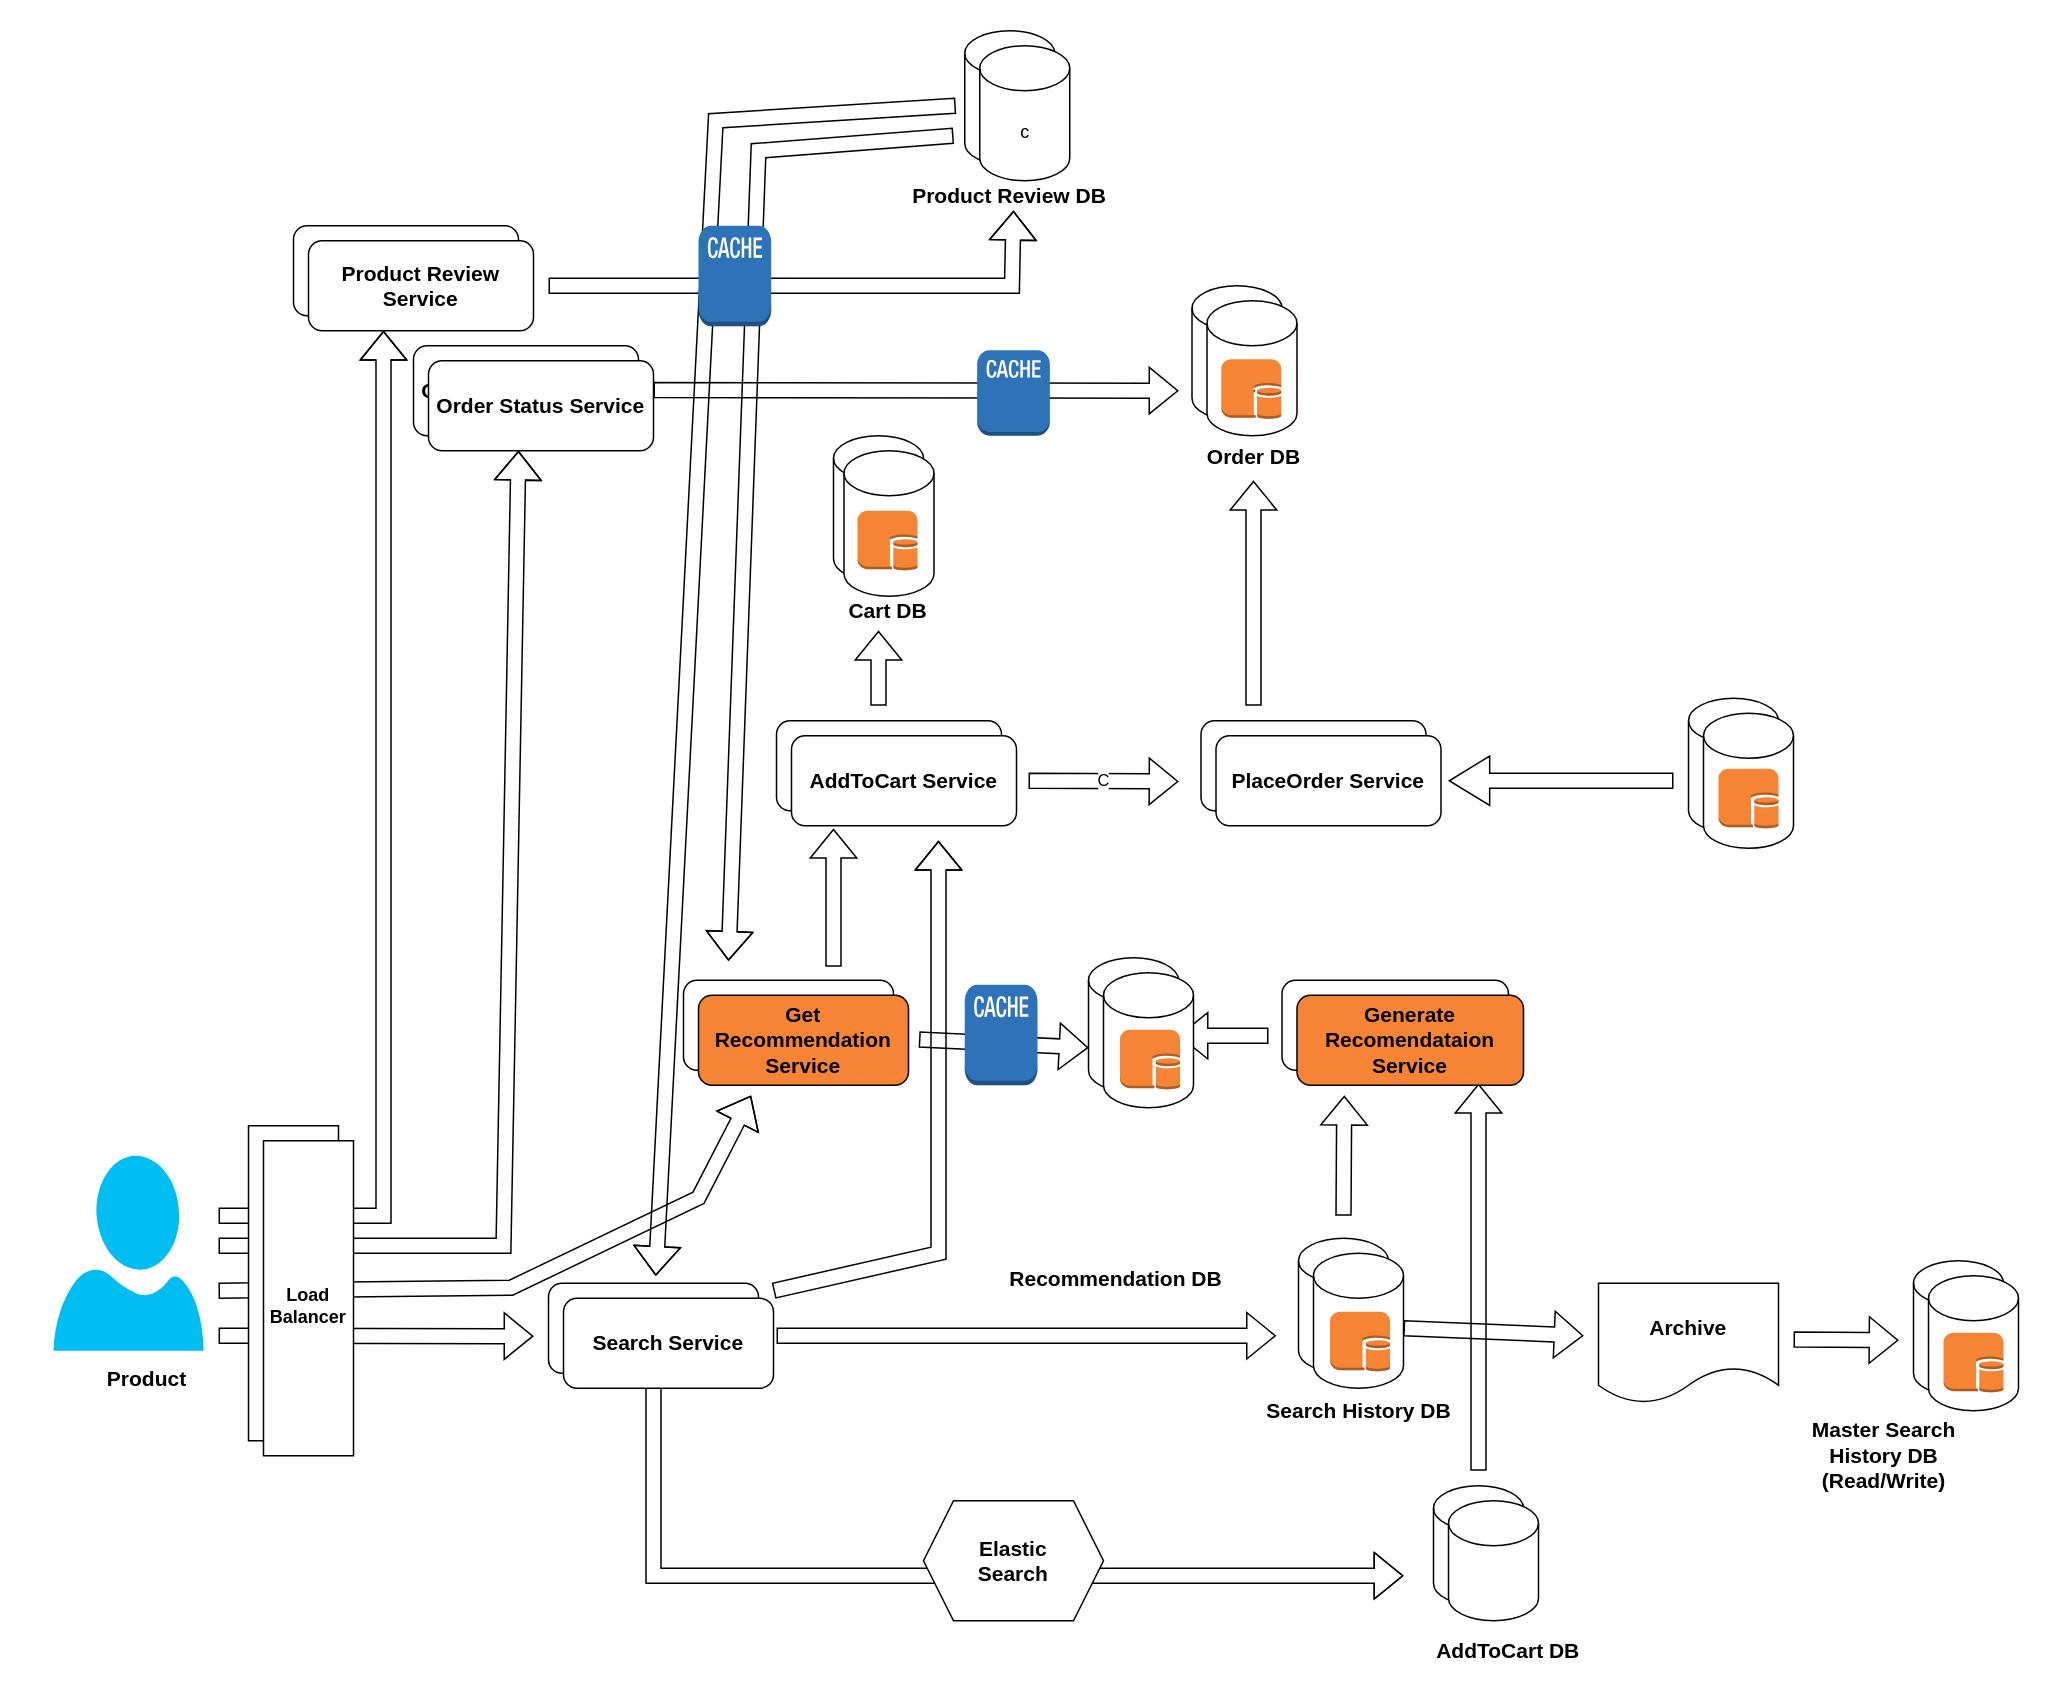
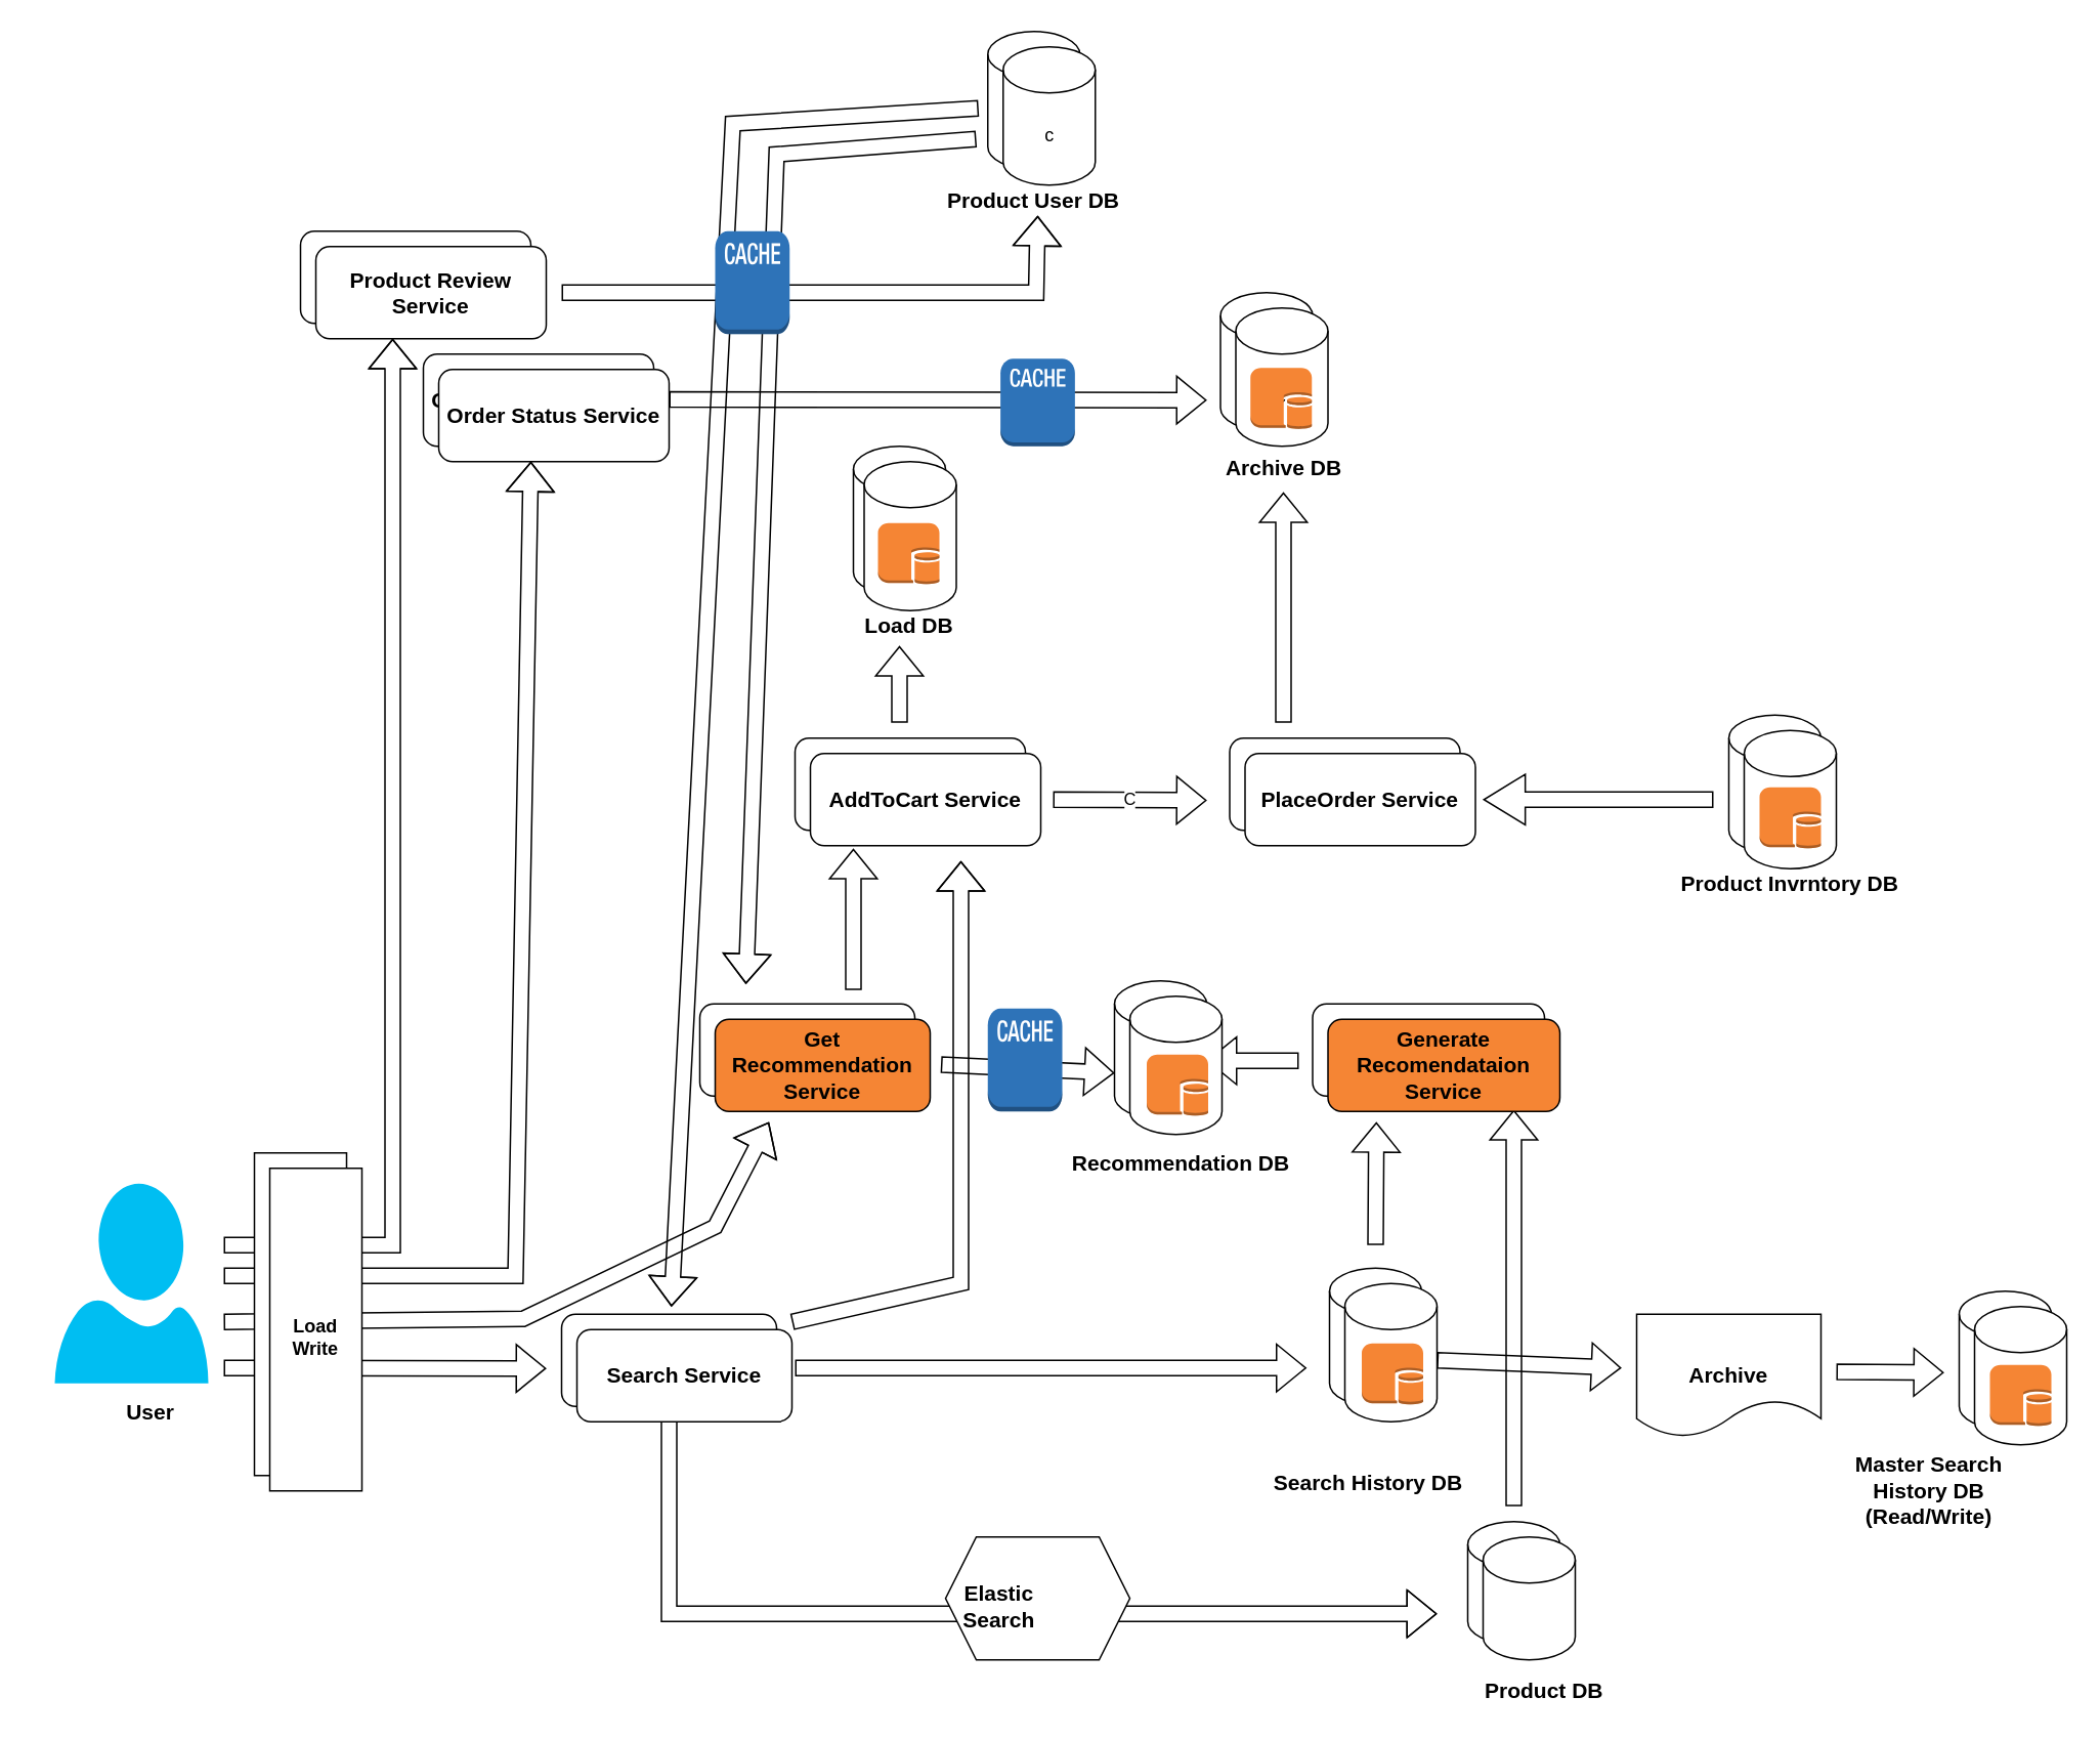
- <mxCell id="37" value="&lt;b&gt;&lt;font style=&quot;font-size: 14px;&quot;&gt;Product Review&lt;/font&gt;&lt;/b&gt;&lt;span style=&quot;font-size: 14px;&quot;&gt;&lt;b&gt;&amp;nbsp;DB&lt;/b&gt;&lt;/span&gt;" style="text;html=1;align=center;verticalAlign=middle;whiteSpace=wrap;rounded=0;" vertex="1" parent="1"><mxGeometry x="595" y="120" width="155" height="20" as="geometry" /></mxCell>
+ <mxCell id="37" value="&lt;b&gt;&lt;font style=&quot;font-size: 14px;&quot;&gt;Product User&lt;/font&gt;&lt;/b&gt;&lt;span style=&quot;font-size: 14px;&quot;&gt;&lt;b&gt;&amp;nbsp;DB&lt;/b&gt;&lt;/span&gt;" style="text;html=1;align=center;verticalAlign=middle;whiteSpace=wrap;rounded=0;" vertex="1" parent="1"><mxGeometry x="595" y="120" width="155" height="20" as="geometry" /></mxCell>
- <mxCell id="28" value="&lt;span style=&quot;font-size: 14px;&quot;&gt;&lt;b&gt;Order DB&lt;/b&gt;&lt;/span&gt;" style="text;html=1;align=center;verticalAlign=middle;whiteSpace=wrap;rounded=0;" vertex="1" parent="1"><mxGeometry x="758" y="290" width="155" height="28" as="geometry" /></mxCell>
+ <mxCell id="28" value="&lt;span style=&quot;font-size: 14px;&quot;&gt;&lt;b&gt;Archive DB&lt;/b&gt;&lt;/span&gt;" style="text;html=1;align=center;verticalAlign=middle;whiteSpace=wrap;rounded=0;" vertex="1" parent="1"><mxGeometry x="758" y="290" width="155" height="28" as="geometry" /></mxCell>
- <mxCell id="27" value="&lt;span style=&quot;font-size: 14px;&quot;&gt;&lt;b&gt;Cart DB&lt;/b&gt;&lt;/span&gt;" style="text;html=1;align=center;verticalAlign=middle;whiteSpace=wrap;rounded=0;" vertex="1" parent="1"><mxGeometry x="539.5" y="387" width="103" height="40" as="geometry" /></mxCell>
+ <mxCell id="27" value="&lt;span style=&quot;font-size: 14px;&quot;&gt;&lt;b&gt;Load DB&lt;/b&gt;&lt;/span&gt;" style="text;html=1;align=center;verticalAlign=middle;whiteSpace=wrap;rounded=0;" vertex="1" parent="1"><mxGeometry x="539.5" y="387" width="103" height="40" as="geometry" /></mxCell>
+ <mxCell id="58" value="&lt;b&gt;&lt;font style=&quot;font-size: 14px;&quot;&gt;Product Invrntory DB&lt;/font&gt;&lt;/b&gt;" style="text;html=1;align=center;verticalAlign=middle;whiteSpace=wrap;rounded=0;" vertex="1" parent="1"><mxGeometry x="1085" y="565" width="160" height="20" as="geometry" /></mxCell>
- <mxCell id="18" value="&lt;b&gt;&lt;font style=&quot;font-size: 14px;&quot;&gt;Recommendation DB&lt;/font&gt;&lt;/b&gt;" style="text;html=1;align=center;verticalAlign=middle;whiteSpace=wrap;rounded=0;" vertex="1" parent="1"><mxGeometry x="666" y="833" width="155" height="38" as="geometry" /></mxCell>
+ <mxCell id="18" value="&lt;b&gt;&lt;font style=&quot;font-size: 14px;&quot;&gt;Recommendation DB&lt;/font&gt;&lt;/b&gt;" style="text;html=1;align=center;verticalAlign=middle;whiteSpace=wrap;rounded=0;" vertex="1" parent="1"><mxGeometry x="691" y="738" width="155" height="38" as="geometry" /></mxCell>
- <mxCell id="49" value="&lt;b&gt;Load&lt;/b&gt;&lt;div&gt;&lt;b&gt;Balancer&lt;/b&gt;&lt;/div&gt;" style="text;html=1;align=center;verticalAlign=middle;whiteSpace=wrap;rounded=0;" vertex="1" parent="1"><mxGeometry x="175" y="855" width="60" height="30" as="geometry" /></mxCell>
+ <mxCell id="49" value="&lt;b&gt;Load&lt;/b&gt;&lt;div&gt;&lt;b&gt;Write&lt;/b&gt;&lt;/div&gt;" style="text;html=1;align=center;verticalAlign=middle;whiteSpace=wrap;rounded=0;" vertex="1" parent="1"><mxGeometry x="175" y="855" width="60" height="30" as="geometry" /></mxCell>
- <mxCell id="63" value="&lt;b&gt;&lt;font style=&quot;font-size: 14px;&quot;&gt;Archive&lt;/font&gt;&lt;/b&gt;" style="text;html=1;align=center;verticalAlign=middle;whiteSpace=wrap;rounded=0;" vertex="1" parent="1"><mxGeometry x="1095" y="870" width="60" height="30" as="geometry" /></mxCell>
+ <mxCell id="63" value="&lt;b&gt;&lt;font style=&quot;font-size: 14px;&quot;&gt;Archive&lt;/font&gt;&lt;/b&gt;" style="text;html=1;align=center;verticalAlign=middle;whiteSpace=wrap;rounded=0;" vertex="1" parent="1"><mxGeometry x="1095" y="880" width="60" height="30" as="geometry" /></mxCell>
- <mxCell id="50" value="&lt;b&gt;&lt;font style=&quot;font-size: 14px;&quot;&gt;Product&lt;/font&gt;&lt;/b&gt;" style="text;html=1;align=center;verticalAlign=middle;whiteSpace=wrap;rounded=0;" vertex="1" parent="1"><mxGeometry x="20" y="900" width="155" height="38" as="geometry" /></mxCell>
+ <mxCell id="50" value="&lt;b&gt;&lt;font style=&quot;font-size: 14px;&quot;&gt;User&lt;/font&gt;&lt;/b&gt;" style="text;html=1;align=center;verticalAlign=middle;whiteSpace=wrap;rounded=0;" vertex="1" parent="1"><mxGeometry x="20" y="900" width="155" height="38" as="geometry" /></mxCell>
- <mxCell id="10" value="&lt;b&gt;&lt;font style=&quot;font-size: 14px;&quot;&gt;Search History DB&lt;/font&gt;&lt;/b&gt;" style="text;html=1;align=center;verticalAlign=middle;whiteSpace=wrap;rounded=0;" vertex="1" parent="1"><mxGeometry x="837.5" y="930" width="135" height="20" as="geometry" /></mxCell>
+ <mxCell id="10" value="&lt;b&gt;&lt;font style=&quot;font-size: 14px;&quot;&gt;Search History DB&lt;/font&gt;&lt;/b&gt;" style="text;html=1;align=center;verticalAlign=middle;whiteSpace=wrap;rounded=0;" vertex="1" parent="1"><mxGeometry x="822.5" y="955" width="135" height="20" as="geometry" /></mxCell>
- <mxCell id="60" value="&lt;b&gt;&lt;font style=&quot;font-size: 14px;&quot;&gt;Elastic Search&lt;/font&gt;&lt;/b&gt;" style="text;html=1;align=center;verticalAlign=middle;whiteSpace=wrap;rounded=0;" vertex="1" parent="1"><mxGeometry x="645" y="1025" width="60" height="30" as="geometry" /></mxCell>
+ <mxCell id="60" value="&lt;b&gt;&lt;font style=&quot;font-size: 14px;&quot;&gt;Elastic Search&lt;/font&gt;&lt;/b&gt;" style="text;html=1;align=center;verticalAlign=middle;whiteSpace=wrap;rounded=0;" vertex="1" parent="1"><mxGeometry x="620" y="1030" width="60" height="30" as="geometry" /></mxCell>
- <mxCell id="4" value="&lt;b&gt;&lt;font style=&quot;font-size: 14px;&quot;&gt;AddToCart DB&lt;/font&gt;&lt;/b&gt;" style="text;html=1;align=center;verticalAlign=middle;whiteSpace=wrap;rounded=0;" vertex="1" parent="1"><mxGeometry x="950" y="1090" width="110" height="20" as="geometry" /></mxCell>
+ <mxCell id="4" value="&lt;b&gt;&lt;font style=&quot;font-size: 14px;&quot;&gt;Product DB&lt;/font&gt;&lt;/b&gt;" style="text;html=1;align=center;verticalAlign=middle;whiteSpace=wrap;rounded=0;" vertex="1" parent="1"><mxGeometry x="950" y="1090" width="110" height="20" as="geometry" /></mxCell>
